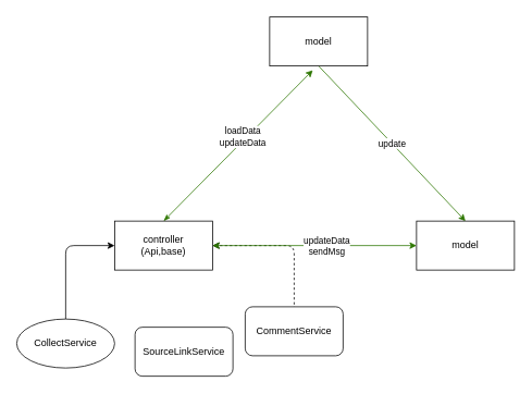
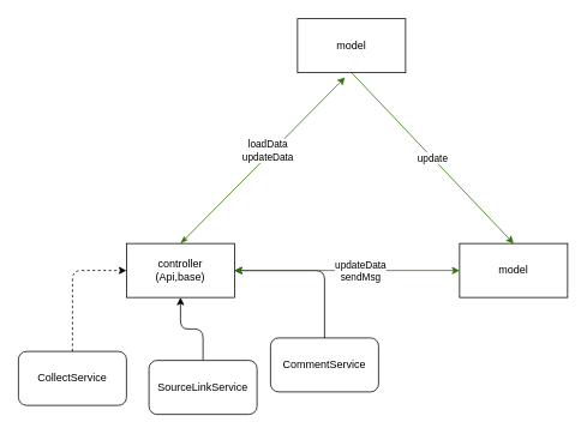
- <mxCell id="5" style="edgeStyle=orthogonalEdgeStyle;html=1;exitX=0.5;exitY=0;exitDx=0;exitDy=0;entryX=0;entryY=0.5;entryDx=0;entryDy=0;" parent="1" source="6" target="4" edge="1"><mxGeometry relative="1" as="geometry" /></mxCell>
+ <mxCell id="5" style="edgeStyle=orthogonalEdgeStyle;html=1;exitX=0.5;exitY=0;exitDx=0;exitDy=0;entryX=0;entryY=0.5;entryDx=0;entryDy=0;dashed=1;" parent="1" source="6" target="4" edge="1"><mxGeometry relative="1" as="geometry" /></mxCell>
- <mxCell id="7" style="edgeStyle=orthogonalEdgeStyle;html=1;exitX=0.5;exitY=0;exitDx=0;exitDy=0;entryX=1;entryY=0.5;entryDx=0;entryDy=0;dashed=1;" parent="1" source="8" target="4" edge="1"><mxGeometry relative="1" as="geometry"><Array as="points"><mxPoint x="360" y="390" /><mxPoint x="360" y="300" /></Array></mxGeometry></mxCell>
+ <mxCell id="7" style="edgeStyle=orthogonalEdgeStyle;html=1;exitX=0.5;exitY=0;exitDx=0;exitDy=0;entryX=1;entryY=0.5;entryDx=0;entryDy=0;" parent="1" source="8" target="4" edge="1"><mxGeometry relative="1" as="geometry"><Array as="points"><mxPoint x="360" y="390" /><mxPoint x="360" y="300" /></Array></mxGeometry></mxCell>
+ <mxCell id="9" style="edgeStyle=orthogonalEdgeStyle;html=1;exitX=0.5;exitY=0;exitDx=0;exitDy=0;entryX=0.5;entryY=1;entryDx=0;entryDy=0;" parent="1" source="10" target="4" edge="1"><mxGeometry relative="1" as="geometry" /></mxCell>
- <mxCell id="6" value="CollectService" style="ellipse;whiteSpace=wrap;html=1;" parent="1" vertex="1"><mxGeometry x="20" y="390" width="120" height="60" as="geometry" /></mxCell>
+ <mxCell id="6" value="CollectService" style="rounded=1;whiteSpace=wrap;html=1;" parent="1" vertex="1"><mxGeometry x="20" y="390" width="120" height="60" as="geometry" /></mxCell>
